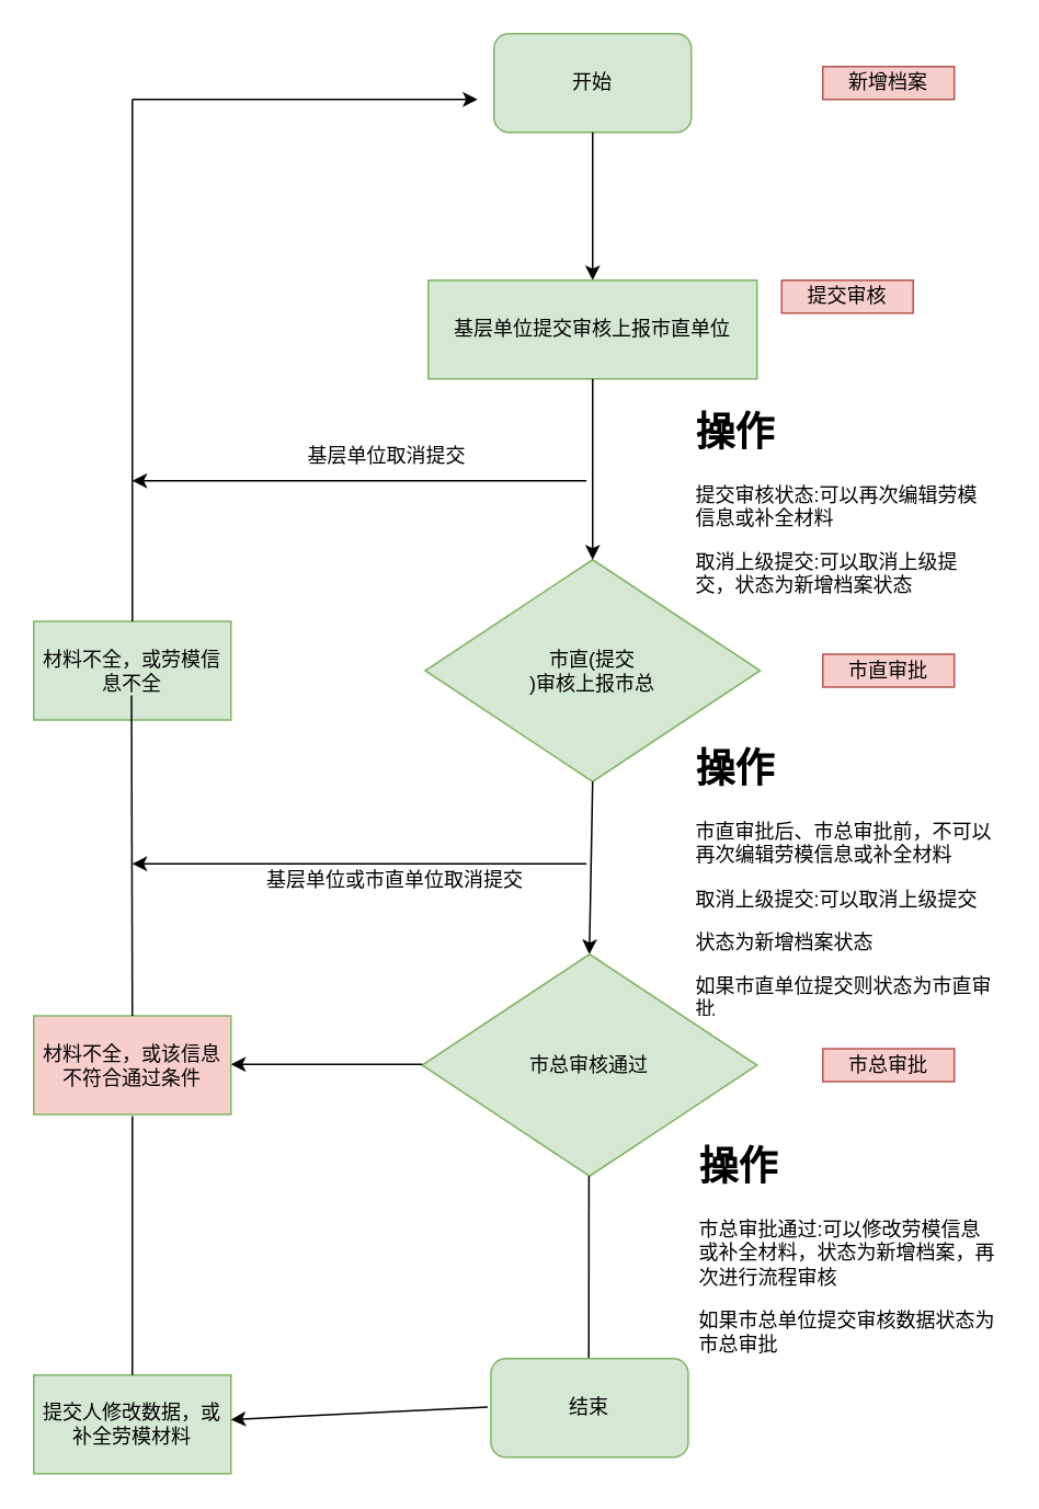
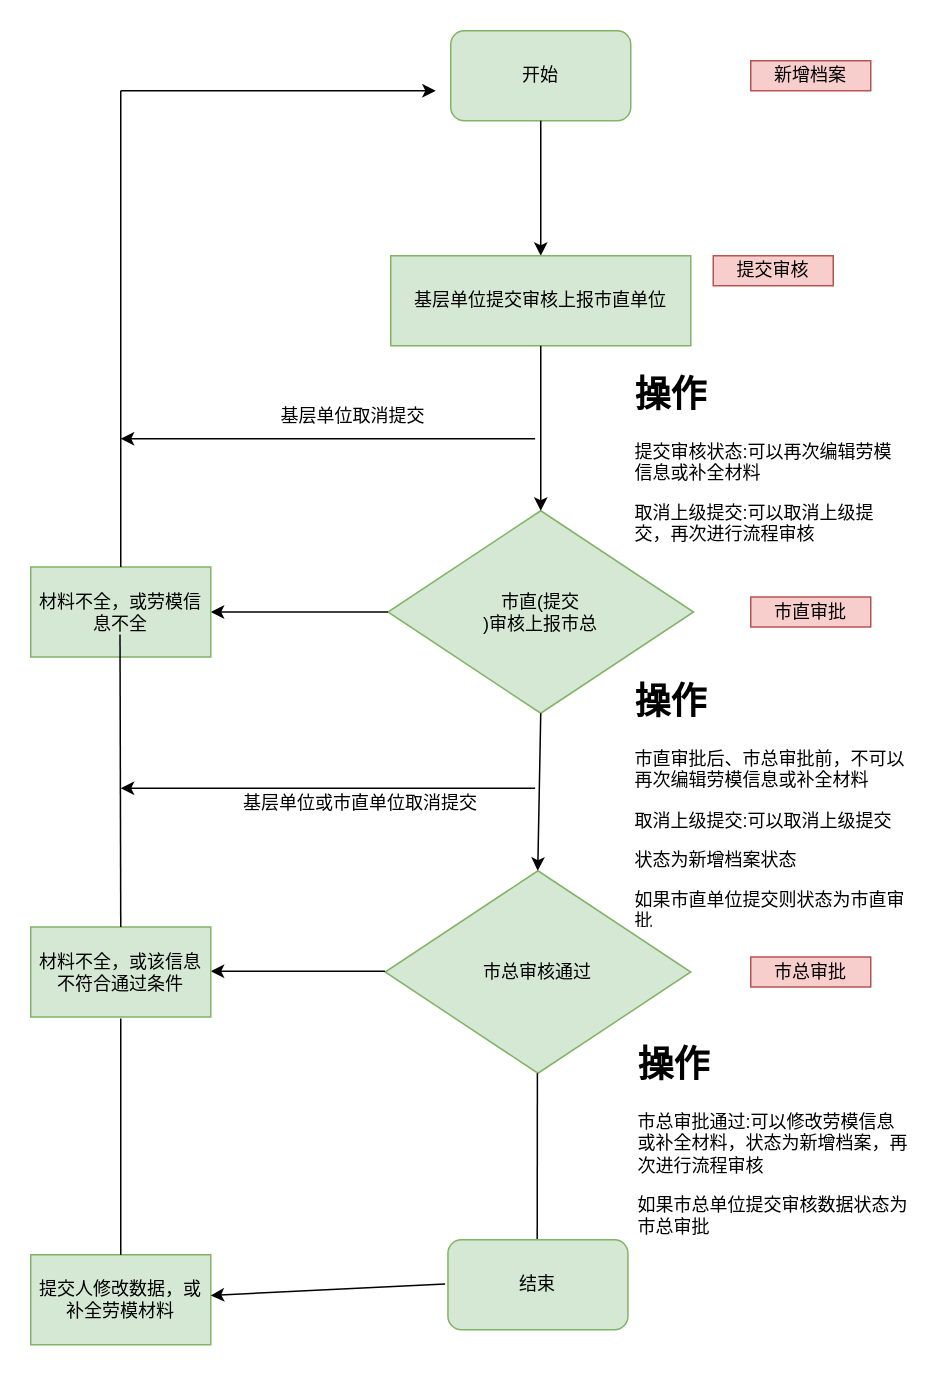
- <mxCell id="23" value="&lt;h1&gt;操作&lt;/h1&gt;&lt;p&gt;提交审核状态:可以再次编辑劳模信息或补全材料&lt;/p&gt;&lt;p&gt;取消上级提交:可以取消上级提交，状态为新增档案状态&lt;/p&gt;" style="text;html=1;strokeColor=none;fillColor=none;spacing=5;spacingTop=-20;whiteSpace=wrap;overflow=hidden;rounded=0;" parent="1" vertex="1"><mxGeometry x="418.13" y="243" width="190" height="120" as="geometry" /></mxCell>
+ <mxCell id="23" value="&lt;h1&gt;操作&lt;/h1&gt;&lt;p&gt;提交审核状态:可以再次编辑劳模信息或补全材料&lt;/p&gt;&lt;p&gt;取消上级提交:可以取消上级提交，再次进行流程审核&lt;/p&gt;" style="text;html=1;strokeColor=none;fillColor=none;spacing=5;spacingTop=-20;whiteSpace=wrap;overflow=hidden;rounded=0;" parent="1" vertex="1"><mxGeometry x="418.13" y="243" width="190" height="120" as="geometry" /></mxCell>
+ <mxCell id="7" value="" style="endArrow=classic;html=1;exitX=0;exitY=0.5;exitDx=0;exitDy=0;entryX=1;entryY=0.5;entryDx=0;entryDy=0;" parent="1" source="5" target="8" edge="1"><mxGeometry width="50" height="50" relative="1" as="geometry"><mxPoint x="190" y="420" as="sourcePoint" /><mxPoint x="240" y="392.607" as="targetPoint" /></mxGeometry></mxCell>
- <mxCell id="14" value="材料不全，或该信息不符合通过条件" style="rounded=0;whiteSpace=wrap;html=1;fillColor=#f8cecc;strokeColor=#82b366;" parent="1" vertex="1"><mxGeometry x="20" y="617.5" width="120" height="60" as="geometry" /></mxCell>
+ <mxCell id="14" value="材料不全，或该信息不符合通过条件" style="rounded=0;whiteSpace=wrap;html=1;fillColor=#d5e8d4;strokeColor=#82b366;" parent="1" vertex="1"><mxGeometry x="20" y="617.5" width="120" height="60" as="geometry" /></mxCell>
